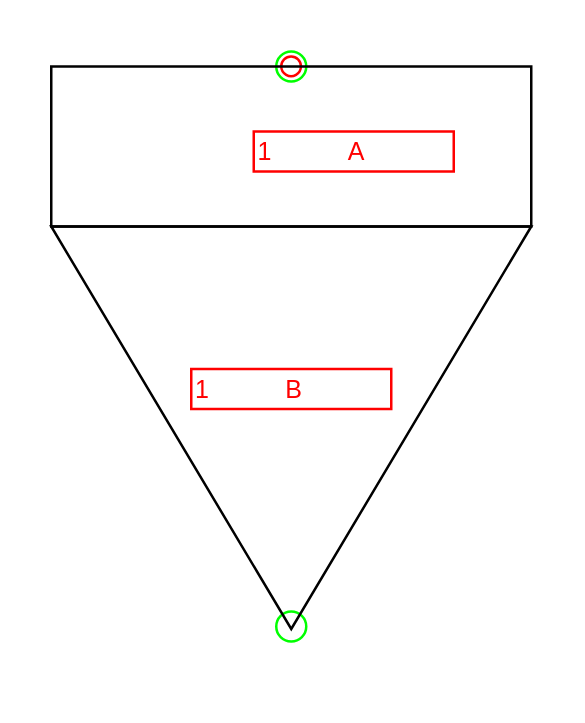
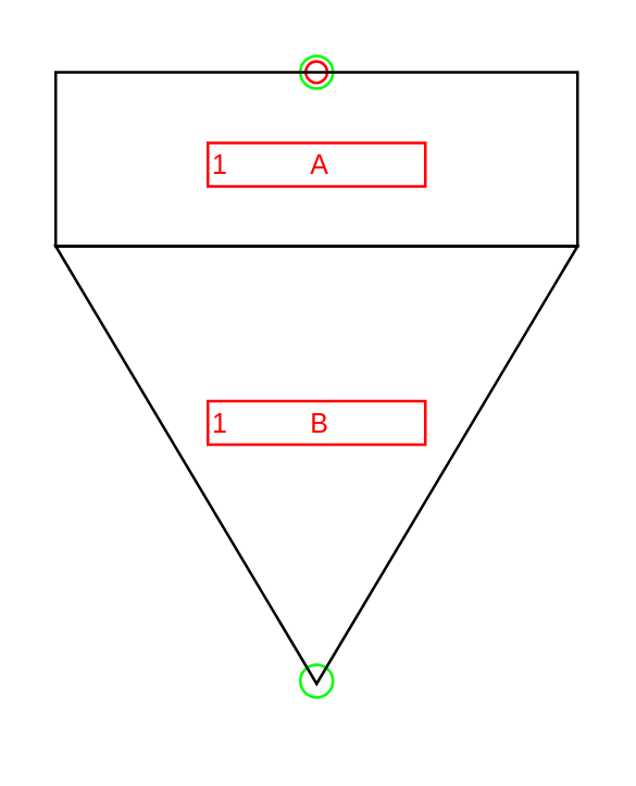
- <mxCell id="6" value="1&amp;nbsp; &amp;nbsp; &amp;nbsp; &amp;nbsp; &amp;nbsp; &amp;nbsp;A" style="rounded=0;whiteSpace=wrap;html=1;fillColor=none;strokeColor=#FF0000;fontColor=#FF0000;fontSize=10;align=left;noLabel=0;" parent="4" vertex="1"><mxGeometry x="101" y="52" width="80" height="16" as="geometry" /></mxCell>
+ <mxCell id="6" value="1&amp;nbsp; &amp;nbsp; &amp;nbsp; &amp;nbsp; &amp;nbsp; &amp;nbsp;A" style="rounded=0;whiteSpace=wrap;html=1;fillColor=none;strokeColor=#FF0000;fontColor=#FF0000;fontSize=10;align=left;noLabel=0;" parent="4" vertex="1"><mxGeometry x="76" y="52" width="80" height="16" as="geometry" /></mxCell>
